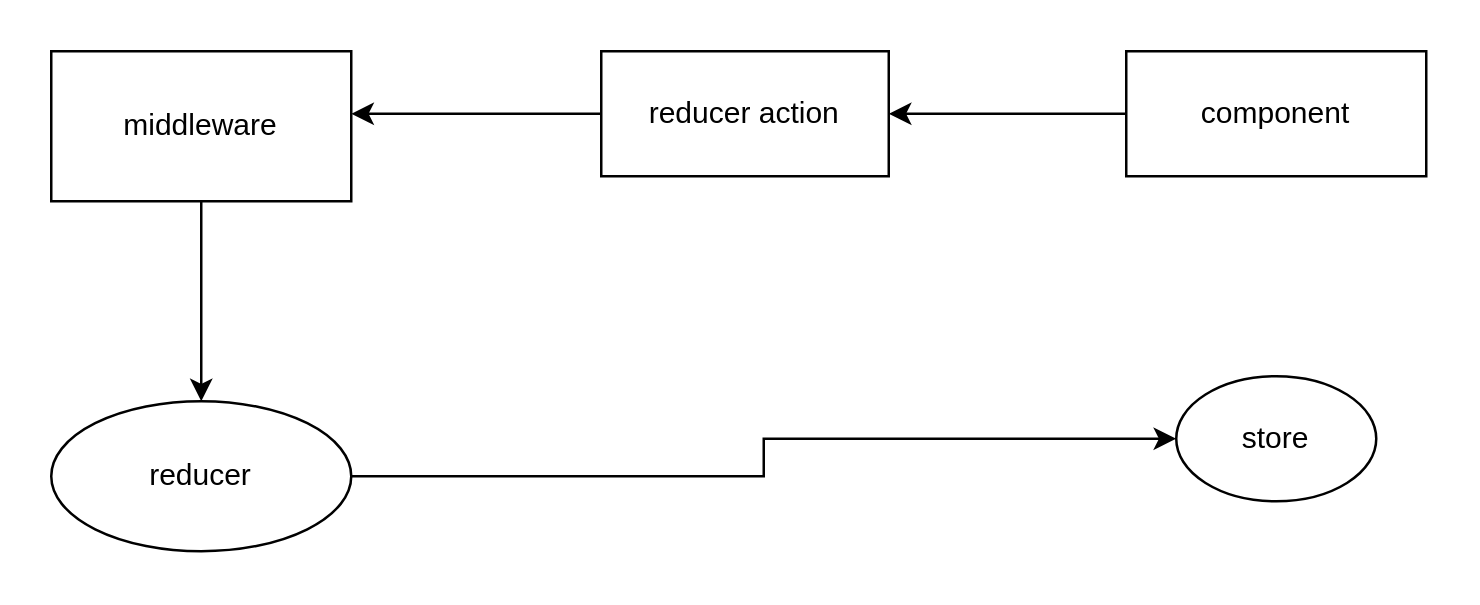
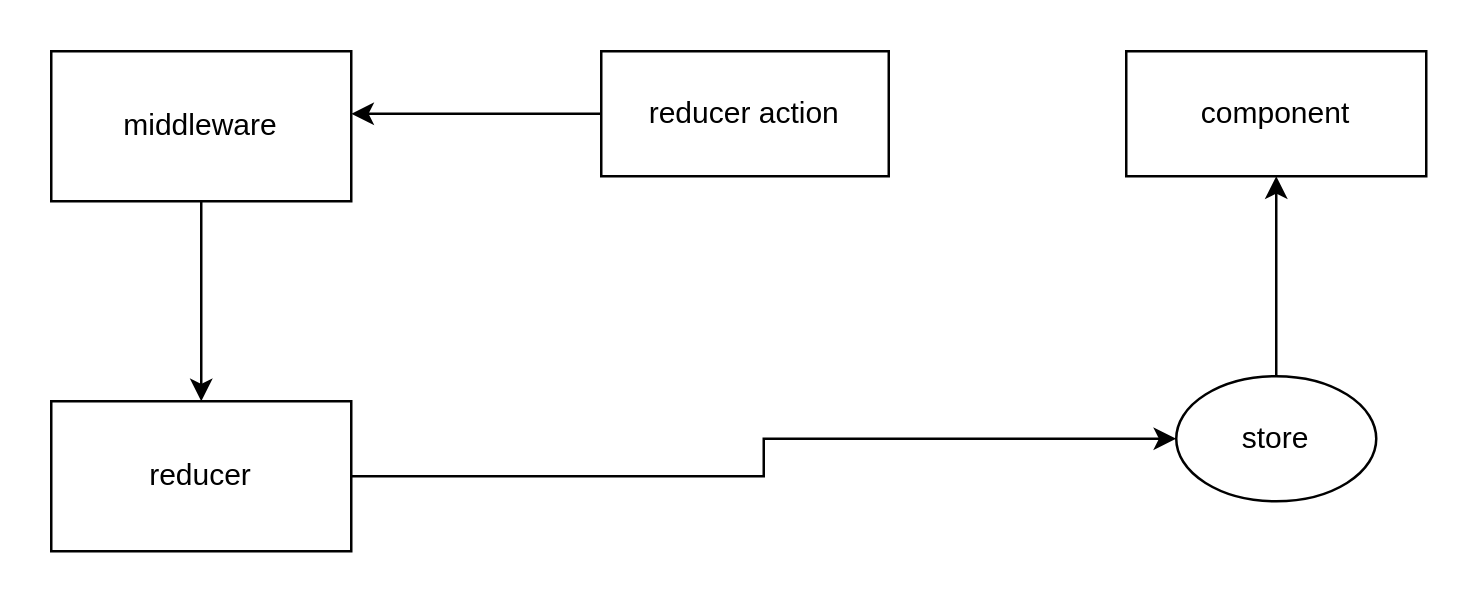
- <mxCell id="8" value="" style="edgeStyle=orthogonalEdgeStyle;rounded=0;orthogonalLoop=1;jettySize=auto;html=1;" edge="1" parent="1" source="9" target="11"><mxGeometry relative="1" as="geometry" /></mxCell>
+ <mxCell id="6" value="" style="edgeStyle=orthogonalEdgeStyle;rounded=0;orthogonalLoop=1;jettySize=auto;html=1;" edge="1" parent="1" source="7" target="9"><mxGeometry relative="1" as="geometry" /></mxCell>
- <mxCell id="5" value="reducer" style="ellipse;whiteSpace=wrap;html=1;" vertex="1" parent="1"><mxGeometry x="20" y="160" width="120" height="60" as="geometry" /></mxCell>
+ <mxCell id="5" value="reducer" style="rounded=0;whiteSpace=wrap;html=1;" vertex="1" parent="1"><mxGeometry x="20" y="160" width="120" height="60" as="geometry" /></mxCell>
